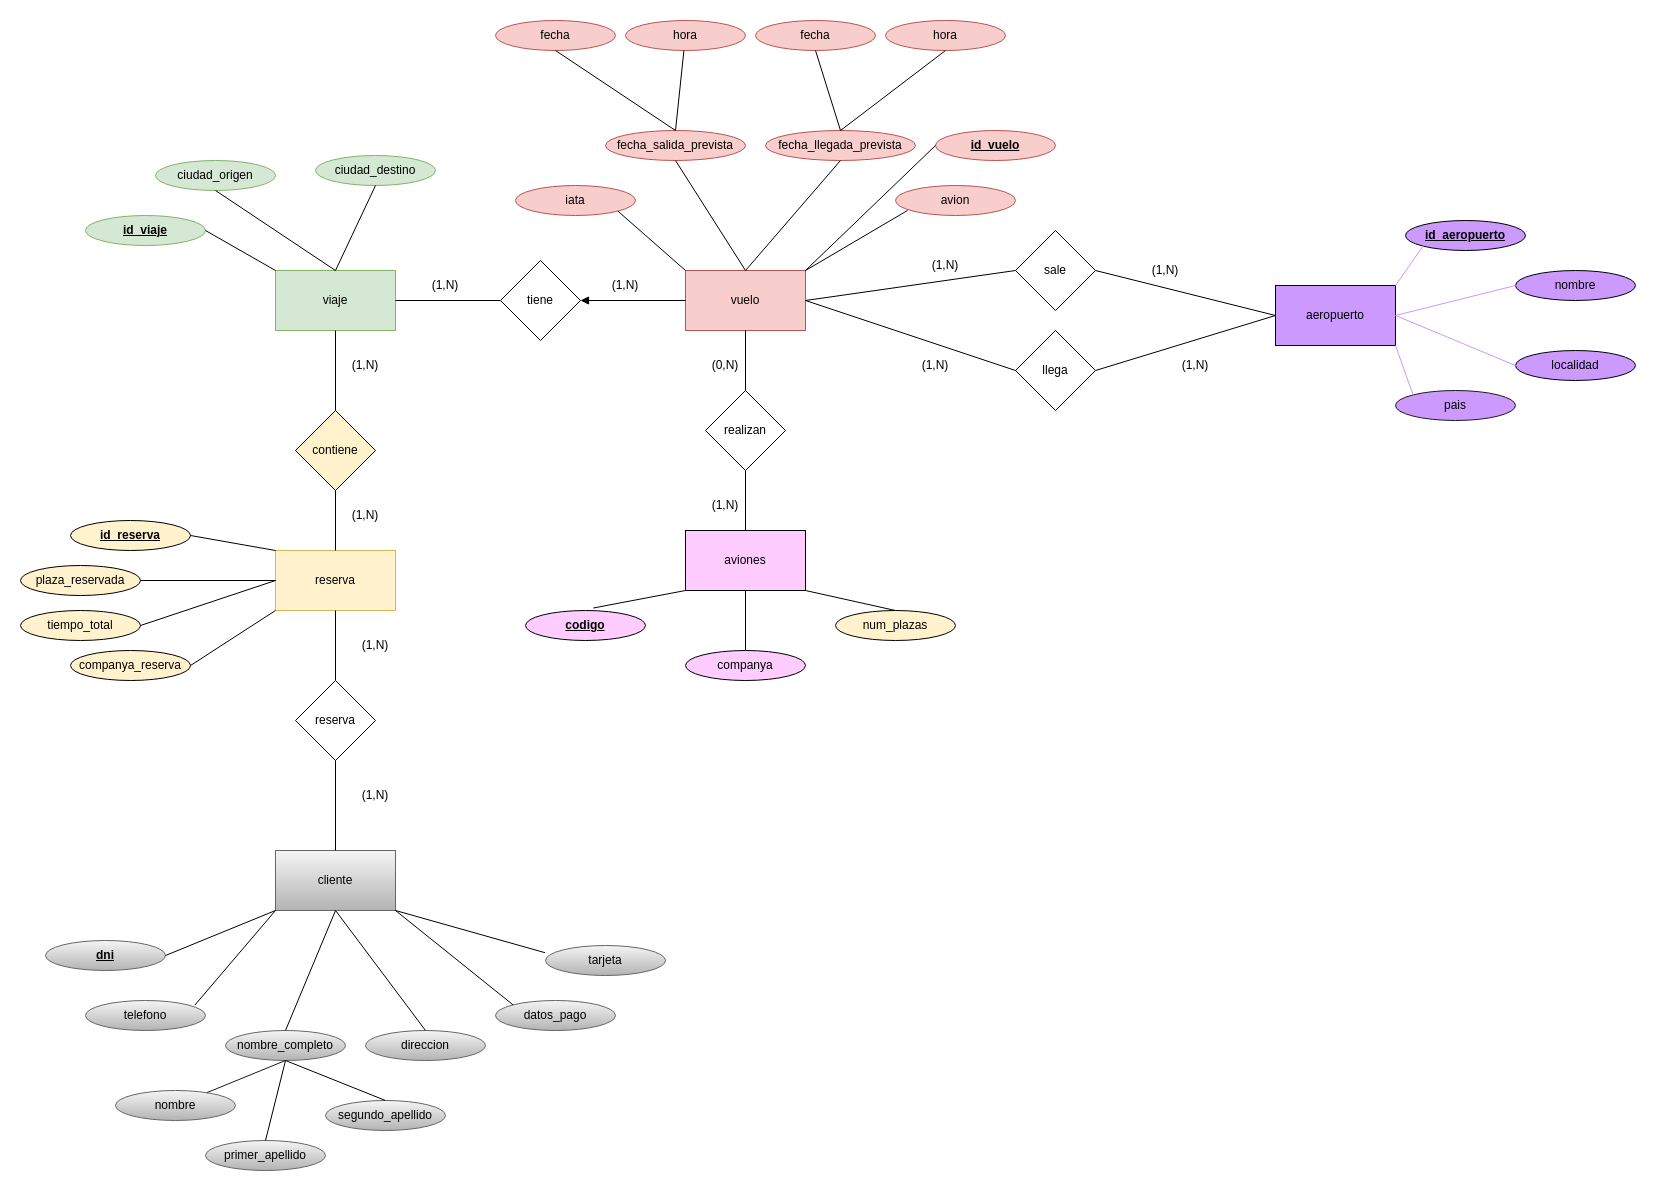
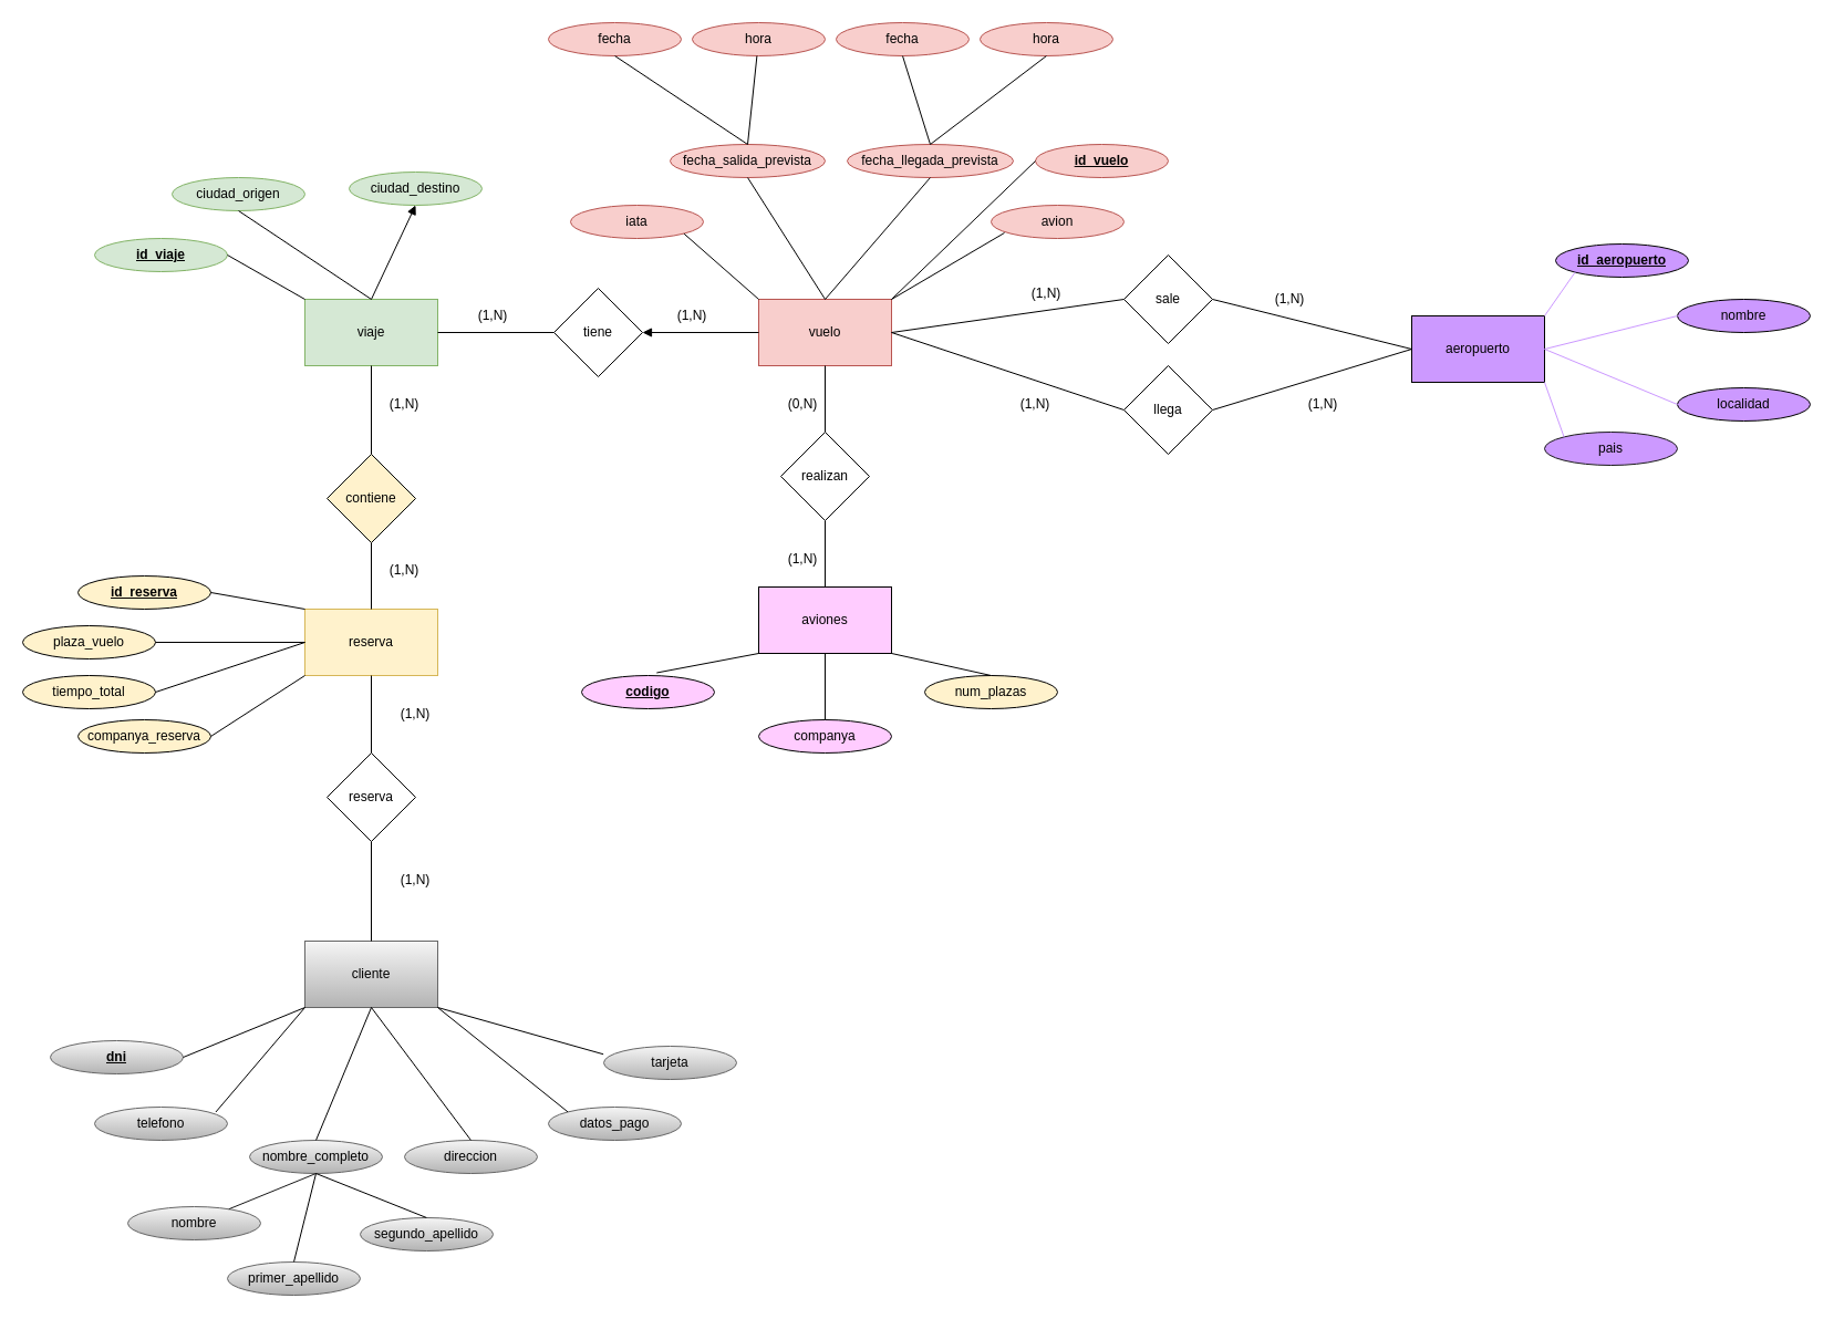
- <mxCell id="80" value="" style="endArrow=none;html=1;rounded=0;entryX=0.5;entryY=1;entryDx=0;entryDy=0;exitX=0.5;exitY=0;exitDx=0;exitDy=0;" parent="1" source="7" target="42" edge="1"><mxGeometry width="50" height="50" relative="1" as="geometry"><mxPoint x="345" y="300" as="sourcePoint" /><mxPoint x="395" y="250" as="targetPoint" /></mxGeometry></mxCell>
+ <mxCell id="80" value="" style="endArrow=block;html=1;rounded=0;entryX=0.5;entryY=1;entryDx=0;entryDy=0;exitX=0.5;exitY=0;exitDx=0;exitDy=0;" parent="1" source="7" target="42" edge="1"><mxGeometry width="50" height="50" relative="1" as="geometry"><mxPoint x="345" y="300" as="sourcePoint" /><mxPoint x="395" y="250" as="targetPoint" /></mxGeometry></mxCell>
- <mxCell id="39" value="plaza_reservada" style="ellipse;whiteSpace=wrap;html=1;fillColor=#fff2cc;strokeColor=default;" parent="1" vertex="1"><mxGeometry x="20" y="565" width="120" height="30" as="geometry" /></mxCell>
+ <mxCell id="39" value="plaza_vuelo" style="ellipse;whiteSpace=wrap;html=1;fillColor=#fff2cc;strokeColor=default;" parent="1" vertex="1"><mxGeometry x="20" y="565" width="120" height="30" as="geometry" /></mxCell>
